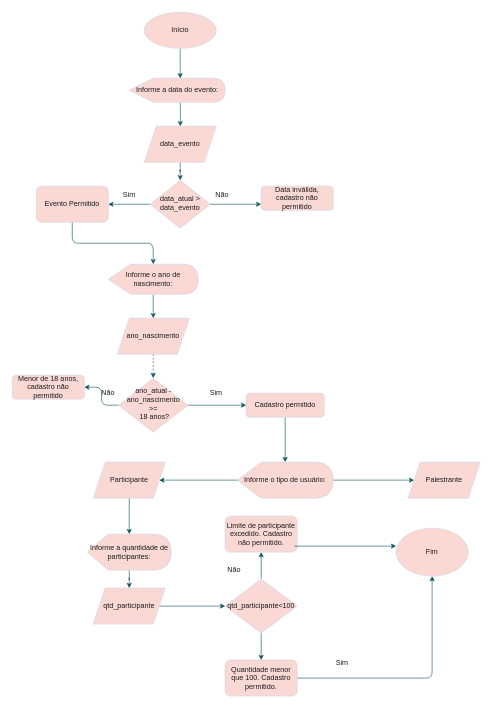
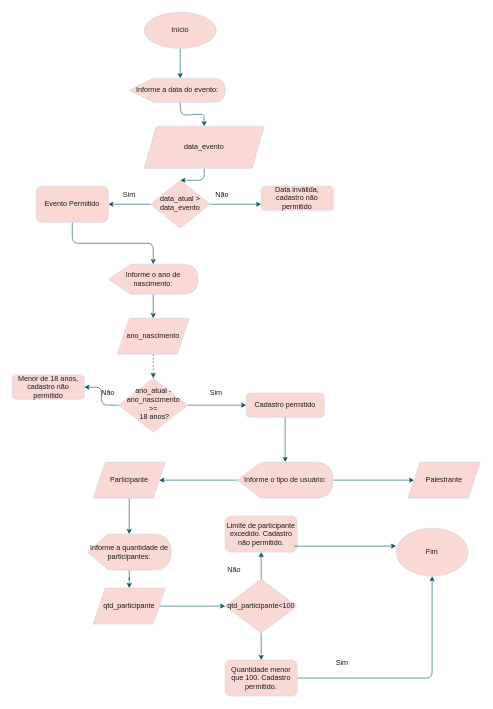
- <mxCell id="26" value="data_evento" style="shape=parallelogram;perimeter=parallelogramPerimeter;whiteSpace=wrap;html=1;fixedSize=1;rounded=0;sketch=0;fontColor=#1A1A1A;strokeColor=#D0CEE2;fillColor=#FAD9D5;" vertex="1" parent="1"><mxGeometry x="240" y="210" width="120" height="60" as="geometry" /></mxCell>
+ <mxCell id="26" value="data_evento" style="shape=parallelogram;perimeter=parallelogramPerimeter;whiteSpace=wrap;html=1;fixedSize=1;rounded=0;sketch=0;fontColor=#1A1A1A;strokeColor=#D0CEE2;fillColor=#FAD9D5;" vertex="1" parent="1"><mxGeometry x="240" y="210" width="200" height="70" as="geometry" /></mxCell>
